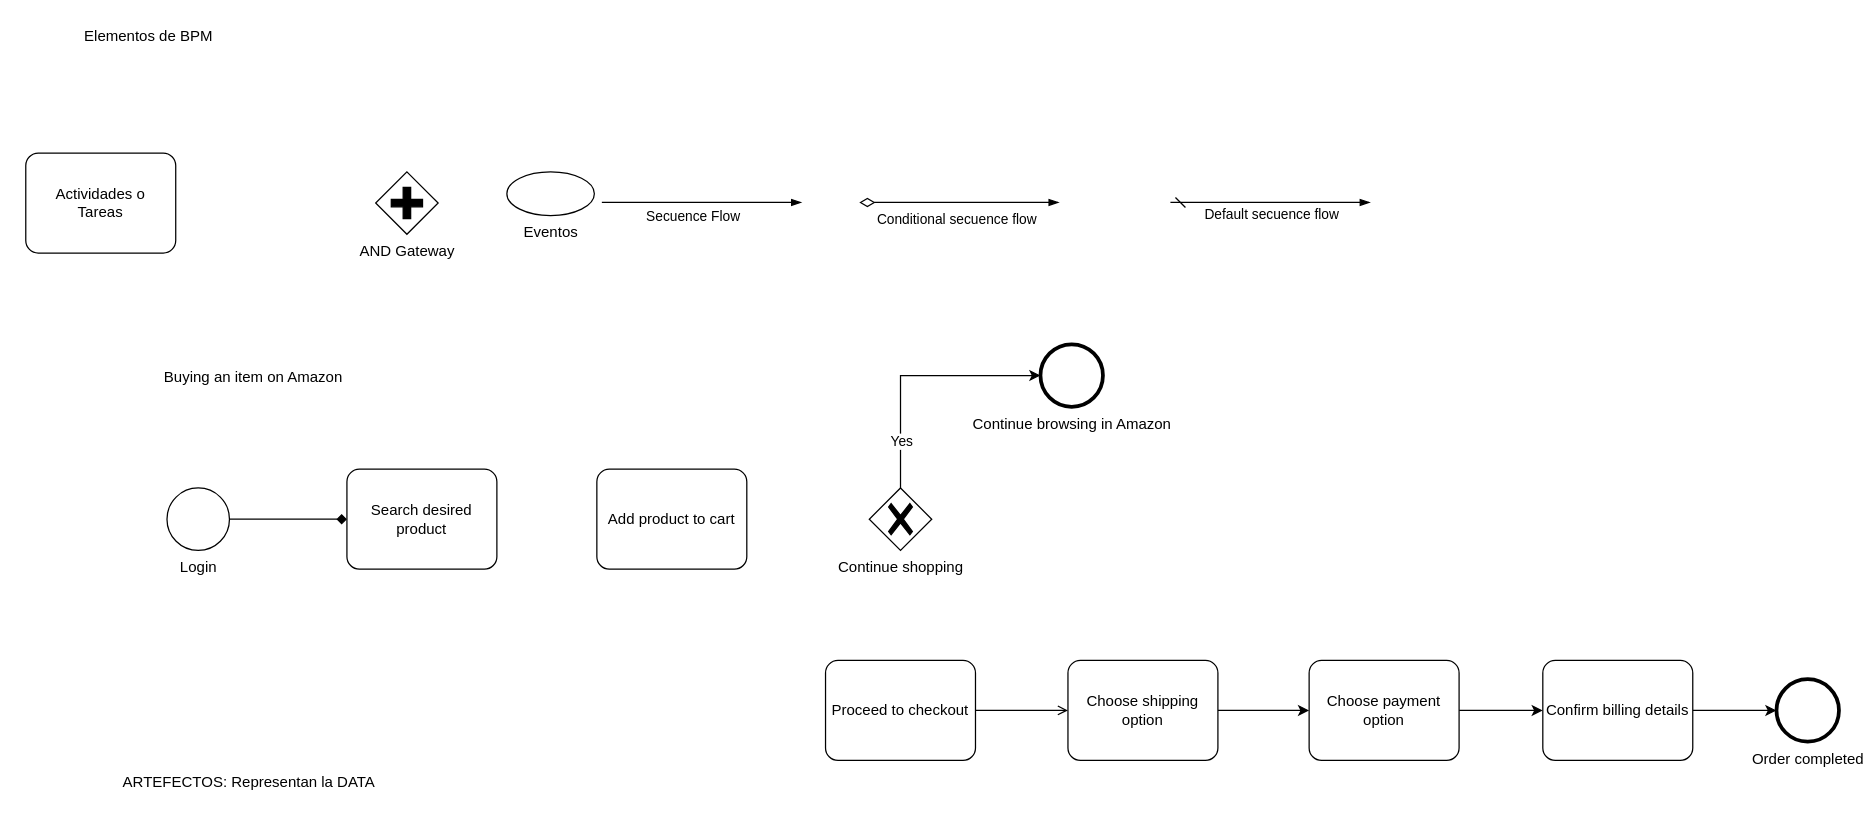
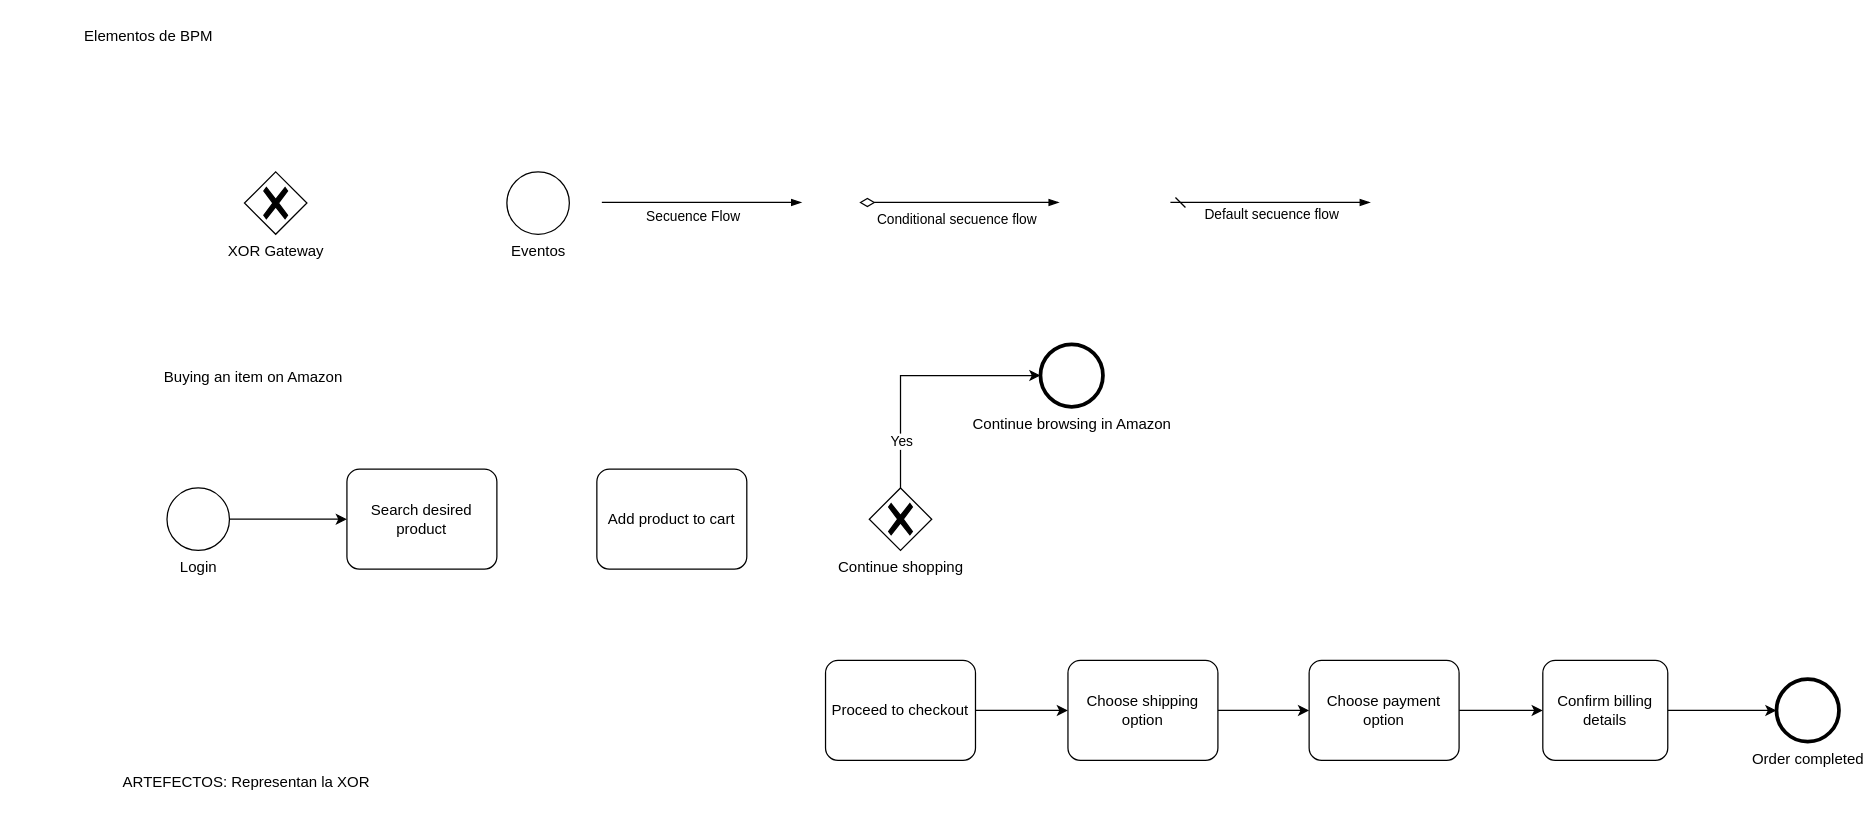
- <mxCell id="4" value="Eventos" style="points=[[0.145,0.145,0],[0.5,0,0],[0.855,0.145,0],[1,0.5,0],[0.855,0.855,0],[0.5,1,0],[0.145,0.855,0],[0,0.5,0]];shape=mxgraph.bpmn.event;html=1;verticalLabelPosition=bottom;labelBackgroundColor=#ffffff;verticalAlign=top;align=center;perimeter=ellipsePerimeter;outlineConnect=0;aspect=fixed;outline=standard;symbol=general;" parent="1" vertex="1"><mxGeometry x="405" y="137" width="70" height="35" as="geometry" /></mxCell>
+ <mxCell id="4" value="Eventos" style="points=[[0.145,0.145,0],[0.5,0,0],[0.855,0.145,0],[1,0.5,0],[0.855,0.855,0],[0.5,1,0],[0.145,0.855,0],[0,0.5,0]];shape=mxgraph.bpmn.event;html=1;verticalLabelPosition=bottom;labelBackgroundColor=#ffffff;verticalAlign=top;align=center;perimeter=ellipsePerimeter;outlineConnect=0;aspect=fixed;outline=standard;symbol=general;" parent="1" vertex="1"><mxGeometry x="405" y="137" width="50" height="50" as="geometry" /></mxCell>
- <mxCell id="3" value="Actividades o &#10;Tareas" style="points=[[0.25,0,0],[0.5,0,0],[0.75,0,0],[1,0.25,0],[1,0.5,0],[1,0.75,0],[0.75,1,0],[0.5,1,0],[0.25,1,0],[0,0.75,0],[0,0.5,0],[0,0.25,0]];shape=mxgraph.bpmn.task;whiteSpace=wrap;rectStyle=rounded;size=10;taskMarker=abstract;" parent="1" vertex="1"><mxGeometry x="20" y="122" width="120" height="80" as="geometry" /></mxCell>
+ <mxCell id="5" value="XOR Gateway" style="points=[[0.25,0.25,0],[0.5,0,0],[0.75,0.25,0],[1,0.5,0],[0.75,0.75,0],[0.5,1,0],[0.25,0.75,0],[0,0.5,0]];shape=mxgraph.bpmn.gateway2;html=1;verticalLabelPosition=bottom;labelBackgroundColor=#ffffff;verticalAlign=top;align=center;perimeter=rhombusPerimeter;outlineConnect=0;outline=none;symbol=none;gwType=exclusive;" parent="1" vertex="1"><mxGeometry x="195" y="137" width="50" height="50" as="geometry" /></mxCell>
- <mxCell id="30" value="AND Gateway" style="points=[[0.25,0.25,0],[0.5,0,0],[0.75,0.25,0],[1,0.5,0],[0.75,0.75,0],[0.5,1,0],[0.25,0.75,0],[0,0.5,0]];shape=mxgraph.bpmn.gateway2;html=1;verticalLabelPosition=bottom;labelBackgroundColor=#ffffff;verticalAlign=top;align=center;perimeter=rhombusPerimeter;outlineConnect=0;outline=none;symbol=none;gwType=parallel;" vertex="1" parent="1"><mxGeometry x="300" y="137" width="50" height="50" as="geometry" /></mxCell>
- <mxCell id="8" style="edgeStyle=orthogonalEdgeStyle;rounded=0;orthogonalLoop=1;jettySize=auto;html=1;exitX=1;exitY=0.5;exitDx=0;exitDy=0;exitPerimeter=0;endArrow=diamond;" parent="1" source="9" target="11" edge="1"><mxGeometry relative="1" as="geometry" /></mxCell>
+ <mxCell id="8" style="edgeStyle=orthogonalEdgeStyle;rounded=0;orthogonalLoop=1;jettySize=auto;html=1;exitX=1;exitY=0.5;exitDx=0;exitDy=0;exitPerimeter=0;" parent="1" source="9" target="11" edge="1"><mxGeometry relative="1" as="geometry" /></mxCell>
- <mxCell id="16" value="" style="edgeStyle=orthogonalEdgeStyle;rounded=0;orthogonalLoop=1;jettySize=auto;html=1;entryX=0;entryY=0.5;entryDx=0;entryDy=0;entryPerimeter=0;endArrow=open;" parent="1" source="17" target="19" edge="1"><mxGeometry relative="1" as="geometry"><mxPoint x="860" y="568" as="targetPoint" /></mxGeometry></mxCell>
+ <mxCell id="16" value="" style="edgeStyle=orthogonalEdgeStyle;rounded=0;orthogonalLoop=1;jettySize=auto;html=1;entryX=0;entryY=0.5;entryDx=0;entryDy=0;entryPerimeter=0;" parent="1" source="17" target="19" edge="1"><mxGeometry relative="1" as="geometry"><mxPoint x="860" y="568" as="targetPoint" /></mxGeometry></mxCell>
- <mxCell id="23" value="Confirm billing details" style="points=[[0.25,0,0],[0.5,0,0],[0.75,0,0],[1,0.25,0],[1,0.5,0],[1,0.75,0],[0.75,1,0],[0.5,1,0],[0.25,1,0],[0,0.75,0],[0,0.5,0],[0,0.25,0]];shape=mxgraph.bpmn.task;whiteSpace=wrap;rectStyle=rounded;size=10;taskMarker=abstract;" parent="1" vertex="1"><mxGeometry x="1234" y="528" width="120" height="80" as="geometry" /></mxCell>
+ <mxCell id="23" value="Confirm billing details" style="points=[[0.25,0,0],[0.5,0,0],[0.75,0,0],[1,0.25,0],[1,0.5,0],[1,0.75,0],[0.75,1,0],[0.5,1,0],[0.25,1,0],[0,0.75,0],[0,0.5,0],[0,0.25,0]];shape=mxgraph.bpmn.task;whiteSpace=wrap;rectStyle=rounded;size=10;taskMarker=abstract;" parent="1" vertex="1"><mxGeometry x="1234" y="528" width="100" height="80" as="geometry" /></mxCell>
- <mxCell id="31" value="ARTEFECTOS: Representan la DATA" style="text;html=1;align=left;verticalAlign=middle;resizable=0;points=[];autosize=1;strokeColor=none;" vertex="1" parent="1"><mxGeometry x="96" y="617" width="212" height="18" as="geometry" /></mxCell>
+ <mxCell id="31" value="ARTEFECTOS: Representan la XOR" style="text;html=1;align=left;verticalAlign=middle;resizable=0;points=[];autosize=1;strokeColor=none;" vertex="1" parent="1"><mxGeometry x="96" y="617" width="212" height="18" as="geometry" /></mxCell>
